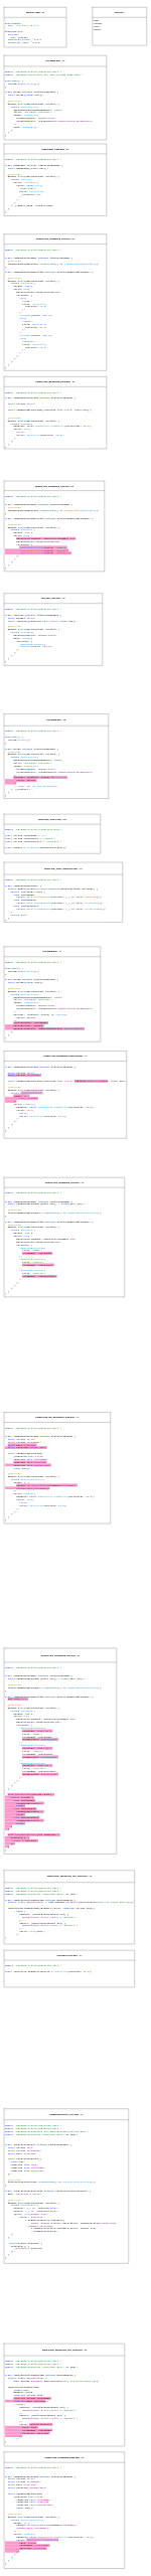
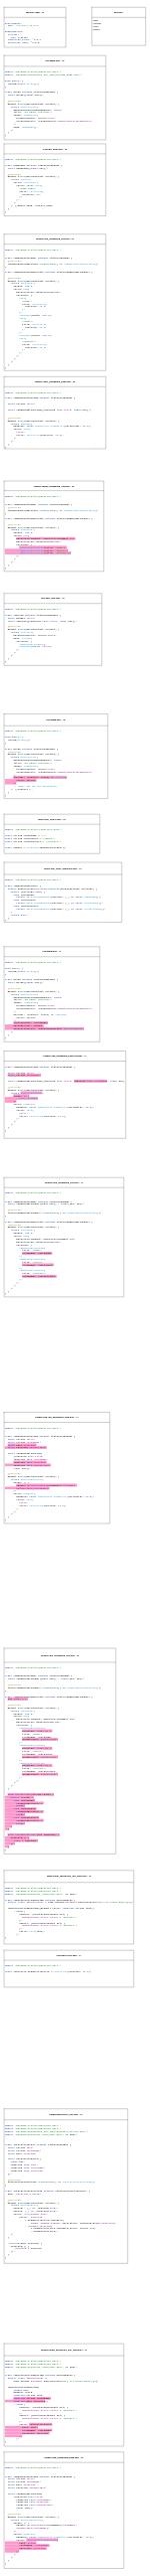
- <mxCell id="19" value="&lt;span style=&quot;font-size: 12px;&quot;&gt;&lt;b&gt;pages/home_page.dart - 03&lt;/b&gt;&lt;/span&gt;" style="shape=partialRectangle;html=1;whiteSpace=wrap;connectable=0;overflow=hidden;fillColor=none;top=0;left=0;bottom=0;right=0;pointerEvents=1;fontSize=14;fontFamily=Verdana;" parent="18" vertex="1"><mxGeometry width="510" height="50" as="geometry"><mxRectangle width="510" height="50" as="alternateBounds" /></mxGeometry></mxCell>
+ <mxCell id="19" value="&lt;span style=&quot;font-size: 12px;&quot;&gt;&lt;b&gt;set/home_page.dart - 03&lt;/b&gt;&lt;/span&gt;" style="shape=partialRectangle;html=1;whiteSpace=wrap;connectable=0;overflow=hidden;fillColor=none;top=0;left=0;bottom=0;right=0;pointerEvents=1;fontSize=14;fontFamily=Verdana;" parent="18" vertex="1"><mxGeometry width="510" height="50" as="geometry"><mxRectangle width="510" height="50" as="alternateBounds" /></mxGeometry></mxCell>
- <mxCell id="29" value="&lt;span style=&quot;font-size: 12px;&quot;&gt;&lt;b&gt;widgets/app_navigation_item.dart - 05&lt;/b&gt;&lt;/span&gt;" style="shape=partialRectangle;html=1;whiteSpace=wrap;connectable=0;overflow=hidden;fillColor=none;top=0;left=0;bottom=0;right=0;pointerEvents=1;fontSize=14;fontFamily=Verdana;" parent="28" vertex="1"><mxGeometry width="510" height="50" as="geometry"><mxRectangle width="510" height="50" as="alternateBounds" /></mxGeometry></mxCell>
+ <mxCell id="29" value="&lt;span style=&quot;font-size: 12px;&quot;&gt;&lt;b&gt;widgets/const_navigation_item.dart - 05&lt;/b&gt;&lt;/span&gt;" style="shape=partialRectangle;html=1;whiteSpace=wrap;connectable=0;overflow=hidden;fillColor=none;top=0;left=0;bottom=0;right=0;pointerEvents=1;fontSize=14;fontFamily=Verdana;" parent="28" vertex="1"><mxGeometry width="510" height="50" as="geometry"><mxRectangle width="510" height="50" as="alternateBounds" /></mxGeometry></mxCell>
- <mxCell id="34" value="&lt;b style=&quot;font-size: 12px;&quot;&gt;widgets/app_navigation_bar.dart - 06&lt;/b&gt;" style="shape=partialRectangle;html=1;whiteSpace=wrap;connectable=0;overflow=hidden;fillColor=none;top=0;left=0;bottom=0;right=0;pointerEvents=1;fontSize=14;fontFamily=Verdana;" parent="33" vertex="1"><mxGeometry width="500" height="48" as="geometry"><mxRectangle width="500" height="48" as="alternateBounds" /></mxGeometry></mxCell>
+ <mxCell id="34" value="&lt;b style=&quot;font-size: 12px;&quot;&gt;widgets/theme_navigation_bar.dart - 06&lt;/b&gt;" style="shape=partialRectangle;html=1;whiteSpace=wrap;connectable=0;overflow=hidden;fillColor=none;top=0;left=0;bottom=0;right=0;pointerEvents=1;fontSize=14;fontFamily=Verdana;" parent="33" vertex="1"><mxGeometry width="500" height="48" as="geometry"><mxRectangle width="500" height="48" as="alternateBounds" /></mxGeometry></mxCell>
- <mxCell id="94" value="&lt;span style=&quot;font-size: 12px;&quot;&gt;&lt;b&gt;widgets/app_interactive_nav_item.dart - 19&lt;/b&gt;&lt;/span&gt;" style="shape=partialRectangle;html=1;whiteSpace=wrap;connectable=0;overflow=hidden;fillColor=none;top=0;left=0;bottom=0;right=0;pointerEvents=1;fontSize=14;fontFamily=Verdana;" parent="93" vertex="1"><mxGeometry width="600" height="60" as="geometry"><mxRectangle width="600" height="60" as="alternateBounds" /></mxGeometry></mxCell>
+ <mxCell id="94" value="&lt;span style=&quot;font-size: 12px;&quot;&gt;&lt;b&gt;widgets/home_interactive_nav_item.dart - 19&lt;/b&gt;&lt;/span&gt;" style="shape=partialRectangle;html=1;whiteSpace=wrap;connectable=0;overflow=hidden;fillColor=none;top=0;left=0;bottom=0;right=0;pointerEvents=1;fontSize=14;fontFamily=Verdana;" parent="93" vertex="1"><mxGeometry width="600" height="60" as="geometry"><mxRectangle width="600" height="60" as="alternateBounds" /></mxGeometry></mxCell>
